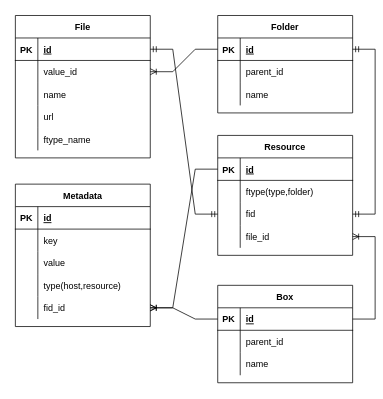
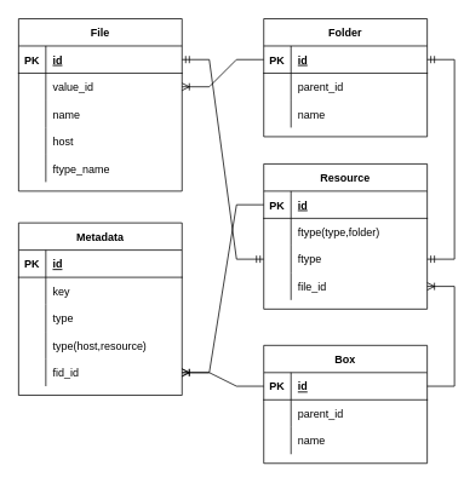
- <mxCell id="14" value="url" style="shape=partialRectangle;connectable=0;fillColor=none;top=0;left=0;bottom=0;right=0;align=left;spacingLeft=6;overflow=hidden;" vertex="1" parent="12"><mxGeometry x="30" width="150" height="30" as="geometry"><mxRectangle width="150" height="30" as="alternateBounds" /></mxGeometry></mxCell>
+ <mxCell id="14" value="host" style="shape=partialRectangle;connectable=0;fillColor=none;top=0;left=0;bottom=0;right=0;align=left;spacingLeft=6;overflow=hidden;" vertex="1" parent="12"><mxGeometry x="30" width="150" height="30" as="geometry"><mxRectangle width="150" height="30" as="alternateBounds" /></mxGeometry></mxCell>
- <mxCell id="55" value="fid" style="shape=partialRectangle;connectable=0;fillColor=none;top=0;left=0;bottom=0;right=0;align=left;spacingLeft=6;overflow=hidden;" vertex="1" parent="53"><mxGeometry x="30" width="150" height="30" as="geometry"><mxRectangle width="150" height="30" as="alternateBounds" /></mxGeometry></mxCell>
+ <mxCell id="55" value="ftype" style="shape=partialRectangle;connectable=0;fillColor=none;top=0;left=0;bottom=0;right=0;align=left;spacingLeft=6;overflow=hidden;" vertex="1" parent="53"><mxGeometry x="30" width="150" height="30" as="geometry"><mxRectangle width="150" height="30" as="alternateBounds" /></mxGeometry></mxCell>
- <mxCell id="27" value="value" style="shape=partialRectangle;connectable=0;fillColor=none;top=0;left=0;bottom=0;right=0;align=left;spacingLeft=6;overflow=hidden;" vertex="1" parent="25"><mxGeometry x="30" width="150" height="30" as="geometry"><mxRectangle width="150" height="30" as="alternateBounds" /></mxGeometry></mxCell>
+ <mxCell id="27" value="type" style="shape=partialRectangle;connectable=0;fillColor=none;top=0;left=0;bottom=0;right=0;align=left;spacingLeft=6;overflow=hidden;" vertex="1" parent="25"><mxGeometry x="30" width="150" height="30" as="geometry"><mxRectangle width="150" height="30" as="alternateBounds" /></mxGeometry></mxCell>
